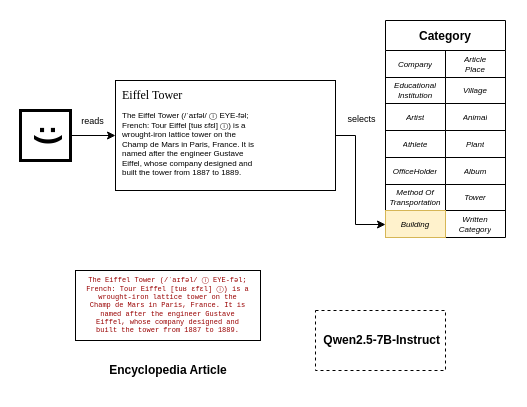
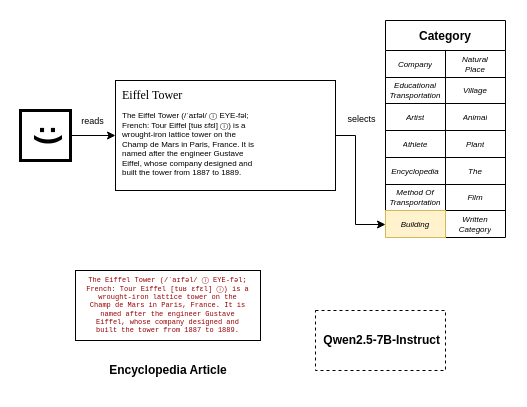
- <mxCell id="7" value="&lt;div&gt;Article&lt;/div&gt;&lt;div&gt;Place&lt;/div&gt;" style="shape=partialRectangle;html=1;whiteSpace=wrap;connectable=0;strokeColor=inherit;overflow=hidden;fillColor=none;top=0;left=0;bottom=0;right=0;pointerEvents=1;fontSize=8;fontStyle=2" vertex="1" parent="5"><mxGeometry x="60" width="60" height="27" as="geometry"><mxRectangle width="60" height="27" as="alternateBounds" /></mxGeometry></mxCell>
+ <mxCell id="7" value="&lt;div&gt;Natural&lt;/div&gt;&lt;div&gt;Place&lt;/div&gt;" style="shape=partialRectangle;html=1;whiteSpace=wrap;connectable=0;strokeColor=inherit;overflow=hidden;fillColor=none;top=0;left=0;bottom=0;right=0;pointerEvents=1;fontSize=8;fontStyle=2" vertex="1" parent="5"><mxGeometry x="60" width="60" height="27" as="geometry"><mxRectangle width="60" height="27" as="alternateBounds" /></mxGeometry></mxCell>
- <mxCell id="9" value="&lt;div&gt;Educational&lt;/div&gt;&lt;div&gt;Institution&lt;/div&gt;" style="shape=partialRectangle;html=1;whiteSpace=wrap;connectable=0;strokeColor=inherit;overflow=hidden;fillColor=none;top=0;left=0;bottom=0;right=0;pointerEvents=1;fontSize=8;fontStyle=2" vertex="1" parent="8"><mxGeometry width="60" height="26" as="geometry"><mxRectangle width="60" height="26" as="alternateBounds" /></mxGeometry></mxCell>
+ <mxCell id="9" value="&lt;div&gt;Educational&lt;/div&gt;&lt;div&gt;Transportation&lt;/div&gt;" style="shape=partialRectangle;html=1;whiteSpace=wrap;connectable=0;strokeColor=inherit;overflow=hidden;fillColor=none;top=0;left=0;bottom=0;right=0;pointerEvents=1;fontSize=8;fontStyle=2" vertex="1" parent="8"><mxGeometry width="60" height="26" as="geometry"><mxRectangle width="60" height="26" as="alternateBounds" /></mxGeometry></mxCell>
- <mxCell id="18" value="OfficeHolder" style="shape=partialRectangle;html=1;whiteSpace=wrap;connectable=0;strokeColor=inherit;overflow=hidden;fillColor=none;top=0;left=0;bottom=0;right=0;pointerEvents=1;fontSize=8;fontStyle=2" vertex="1" parent="17"><mxGeometry width="60" height="27" as="geometry"><mxRectangle width="60" height="27" as="alternateBounds" /></mxGeometry></mxCell>
+ <mxCell id="18" value="Encyclopedia" style="shape=partialRectangle;html=1;whiteSpace=wrap;connectable=0;strokeColor=inherit;overflow=hidden;fillColor=none;top=0;left=0;bottom=0;right=0;pointerEvents=1;fontSize=8;fontStyle=2" vertex="1" parent="17"><mxGeometry width="60" height="27" as="geometry"><mxRectangle width="60" height="27" as="alternateBounds" /></mxGeometry></mxCell>
- <mxCell id="19" value="Album" style="shape=partialRectangle;html=1;whiteSpace=wrap;connectable=0;strokeColor=inherit;overflow=hidden;fillColor=none;top=0;left=0;bottom=0;right=0;pointerEvents=1;fontSize=8;fontStyle=2" vertex="1" parent="17"><mxGeometry x="60" width="60" height="27" as="geometry"><mxRectangle width="60" height="27" as="alternateBounds" /></mxGeometry></mxCell>
+ <mxCell id="19" value="The" style="shape=partialRectangle;html=1;whiteSpace=wrap;connectable=0;strokeColor=inherit;overflow=hidden;fillColor=none;top=0;left=0;bottom=0;right=0;pointerEvents=1;fontSize=8;fontStyle=2" vertex="1" parent="17"><mxGeometry x="60" width="60" height="27" as="geometry"><mxRectangle width="60" height="27" as="alternateBounds" /></mxGeometry></mxCell>
- <mxCell id="22" value="Tower" style="shape=partialRectangle;html=1;whiteSpace=wrap;connectable=0;strokeColor=inherit;overflow=hidden;fillColor=none;top=0;left=0;bottom=0;right=0;pointerEvents=1;fontSize=8;fontStyle=2" vertex="1" parent="20"><mxGeometry x="60" width="60" height="26" as="geometry"><mxRectangle width="60" height="26" as="alternateBounds" /></mxGeometry></mxCell>
+ <mxCell id="22" value="Film" style="shape=partialRectangle;html=1;whiteSpace=wrap;connectable=0;strokeColor=inherit;overflow=hidden;fillColor=none;top=0;left=0;bottom=0;right=0;pointerEvents=1;fontSize=8;fontStyle=2" vertex="1" parent="20"><mxGeometry x="60" width="60" height="26" as="geometry"><mxRectangle width="60" height="26" as="alternateBounds" /></mxGeometry></mxCell>
